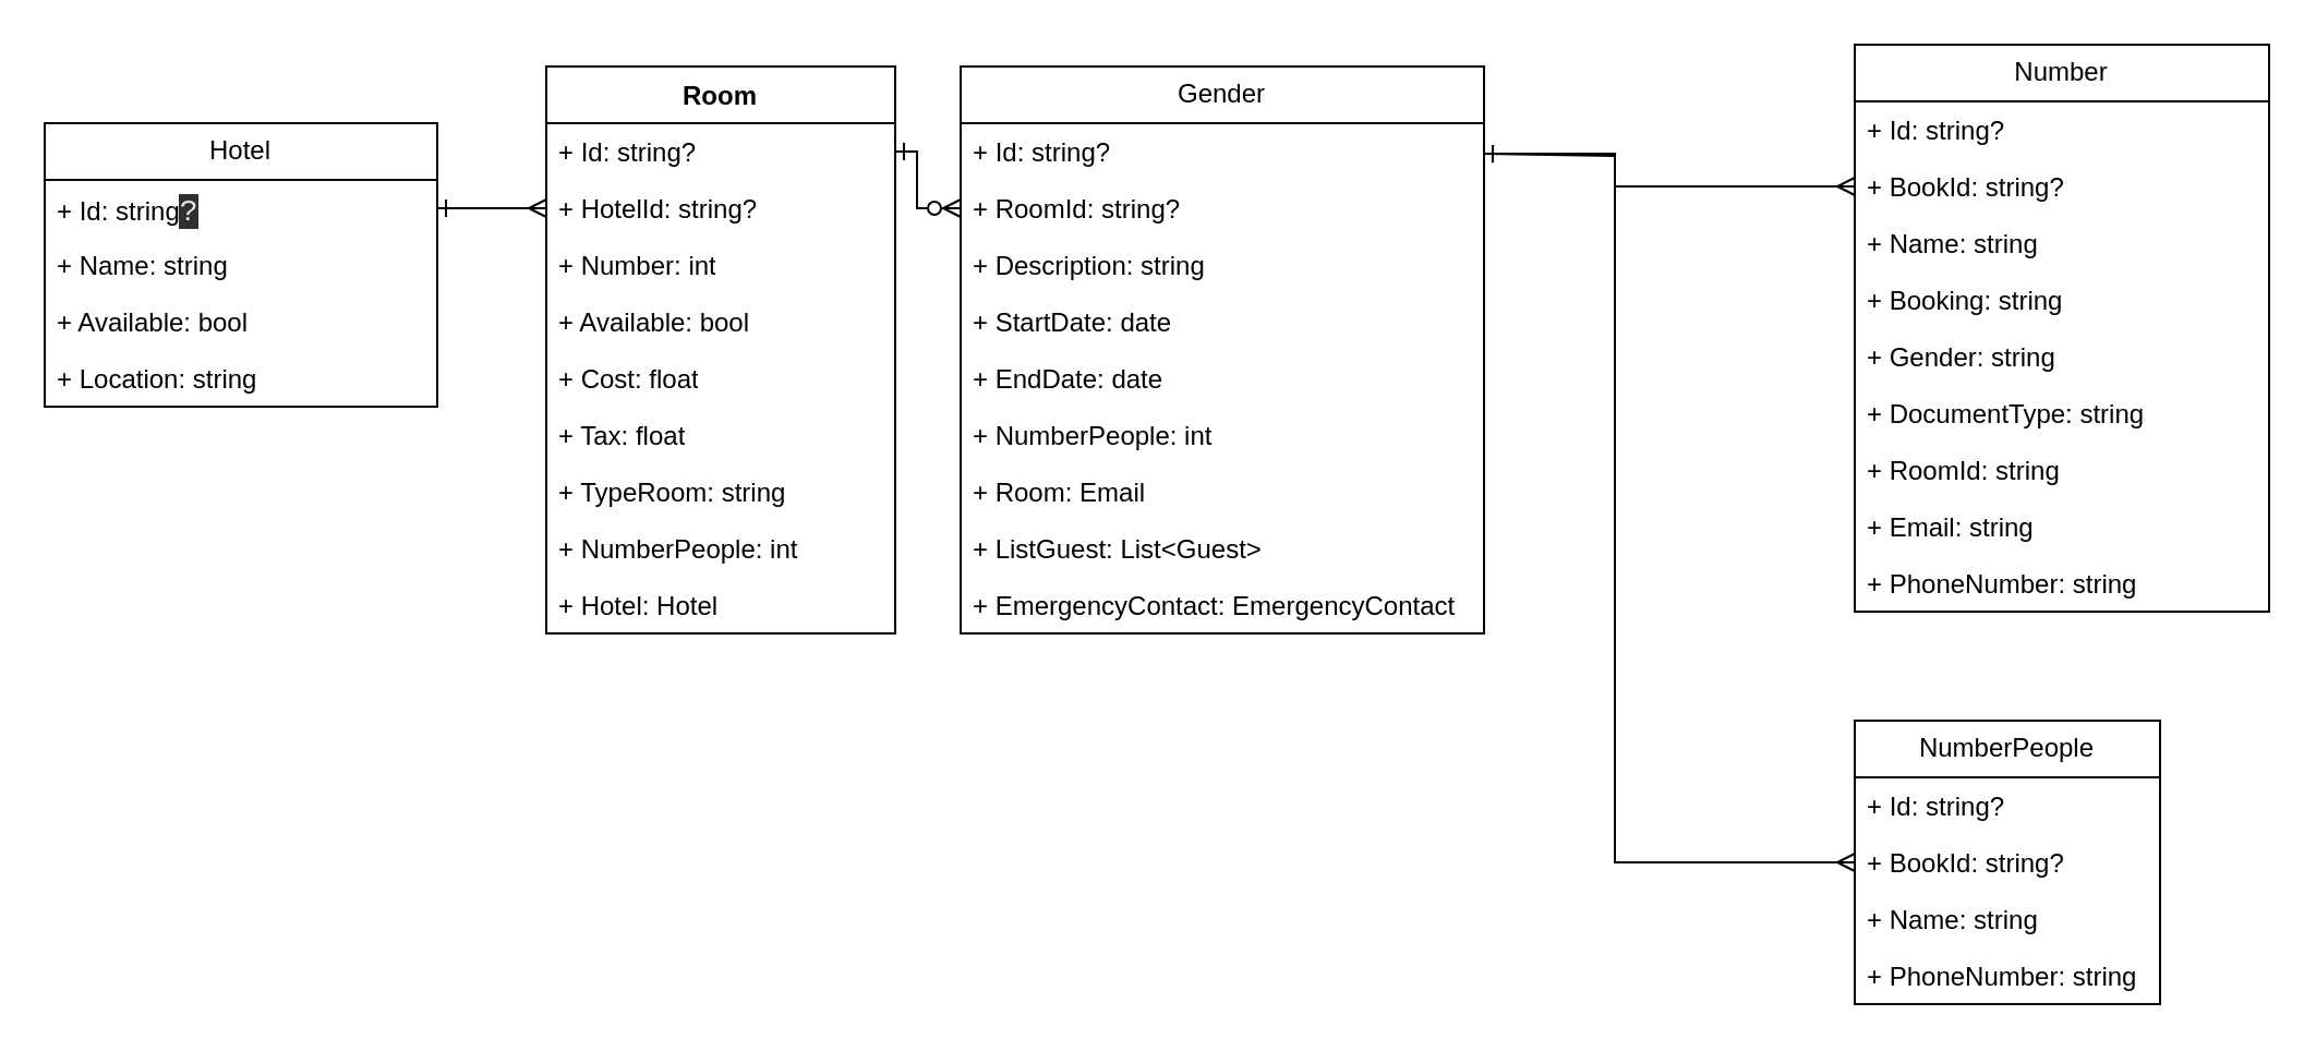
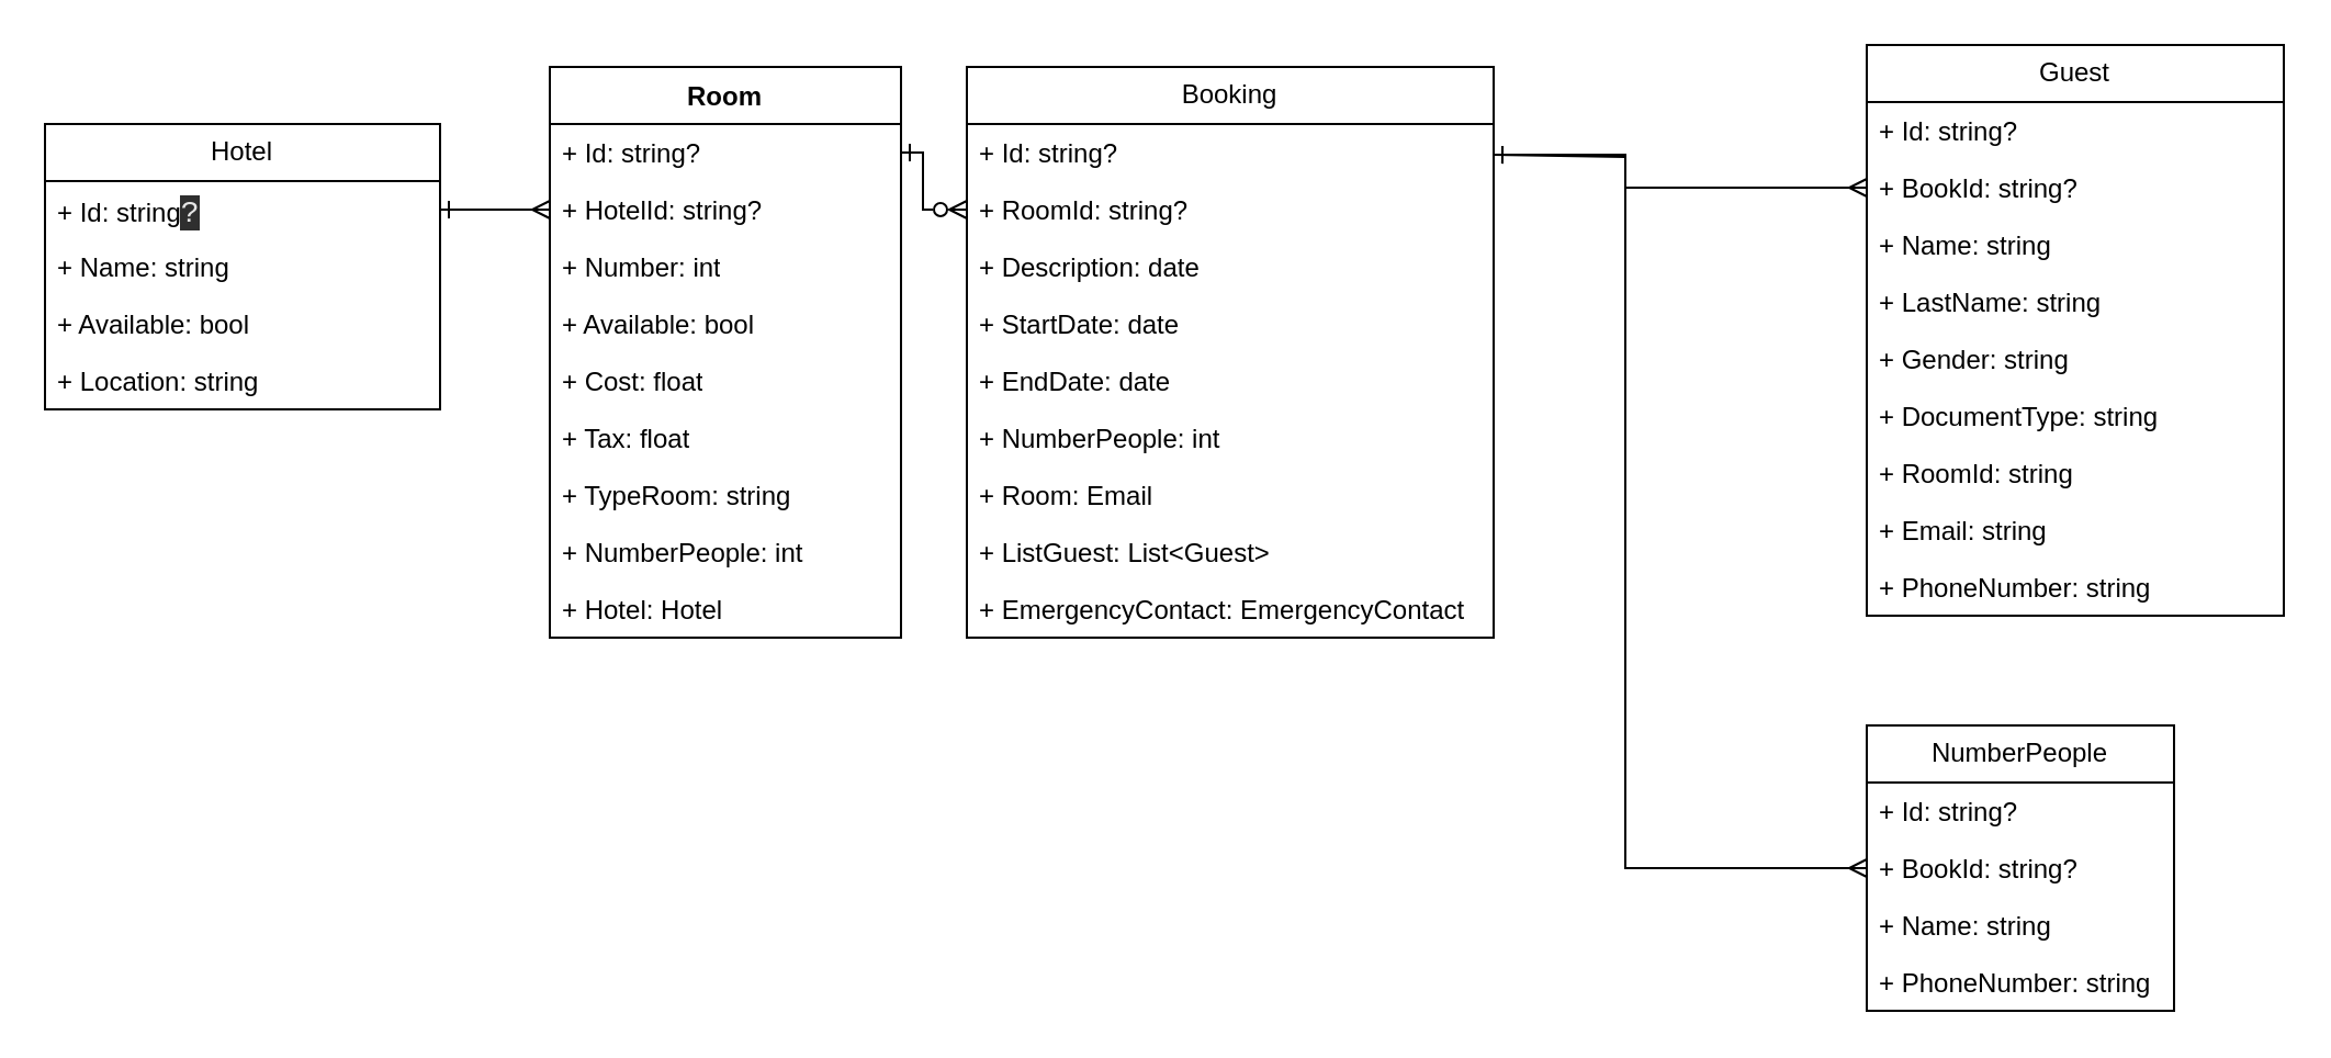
- <mxCell id="28" value="Number" style="swimlane;fontStyle=0;childLayout=stackLayout;horizontal=1;startSize=26;fillColor=none;horizontalStack=0;resizeParent=1;resizeParentMax=0;resizeLast=0;collapsible=1;marginBottom=0;whiteSpace=wrap;html=1;" parent="1" vertex="1"><mxGeometry x="850" y="20" width="190" height="260" as="geometry" /></mxCell>
+ <mxCell id="28" value="Guest" style="swimlane;fontStyle=0;childLayout=stackLayout;horizontal=1;startSize=26;fillColor=none;horizontalStack=0;resizeParent=1;resizeParentMax=0;resizeLast=0;collapsible=1;marginBottom=0;whiteSpace=wrap;html=1;" parent="1" vertex="1"><mxGeometry x="850" y="20" width="190" height="260" as="geometry" /></mxCell>
- <mxCell id="17" value="Gender" style="swimlane;fontStyle=0;childLayout=stackLayout;horizontal=1;startSize=26;fillColor=none;horizontalStack=0;resizeParent=1;resizeParentMax=0;resizeLast=0;collapsible=1;marginBottom=0;whiteSpace=wrap;html=1;" parent="1" vertex="1"><mxGeometry x="440" y="30" width="240" height="260" as="geometry" /></mxCell>
+ <mxCell id="17" value="Booking" style="swimlane;fontStyle=0;childLayout=stackLayout;horizontal=1;startSize=26;fillColor=none;horizontalStack=0;resizeParent=1;resizeParentMax=0;resizeLast=0;collapsible=1;marginBottom=0;whiteSpace=wrap;html=1;" parent="1" vertex="1"><mxGeometry x="440" y="30" width="240" height="260" as="geometry" /></mxCell>
- <mxCell id="20" value="+ Description: string" style="text;strokeColor=none;fillColor=none;align=left;verticalAlign=top;spacingLeft=4;spacingRight=4;overflow=hidden;rotatable=0;points=[[0,0.5],[1,0.5]];portConstraint=eastwest;whiteSpace=wrap;html=1;" parent="17" vertex="1"><mxGeometry y="78" width="240" height="26" as="geometry" /></mxCell>
+ <mxCell id="20" value="+ Description: date" style="text;strokeColor=none;fillColor=none;align=left;verticalAlign=top;spacingLeft=4;spacingRight=4;overflow=hidden;rotatable=0;points=[[0,0.5],[1,0.5]];portConstraint=eastwest;whiteSpace=wrap;html=1;" parent="17" vertex="1"><mxGeometry y="78" width="240" height="26" as="geometry" /></mxCell>
- <mxCell id="32" value="+ Booking: string" style="text;strokeColor=none;fillColor=none;align=left;verticalAlign=top;spacingLeft=4;spacingRight=4;overflow=hidden;rotatable=0;points=[[0,0.5],[1,0.5]];portConstraint=eastwest;whiteSpace=wrap;html=1;" parent="28" vertex="1"><mxGeometry y="104" width="190" height="26" as="geometry" /></mxCell>
+ <mxCell id="32" value="+ LastName: string" style="text;strokeColor=none;fillColor=none;align=left;verticalAlign=top;spacingLeft=4;spacingRight=4;overflow=hidden;rotatable=0;points=[[0,0.5],[1,0.5]];portConstraint=eastwest;whiteSpace=wrap;html=1;" parent="28" vertex="1"><mxGeometry y="104" width="190" height="26" as="geometry" /></mxCell>
